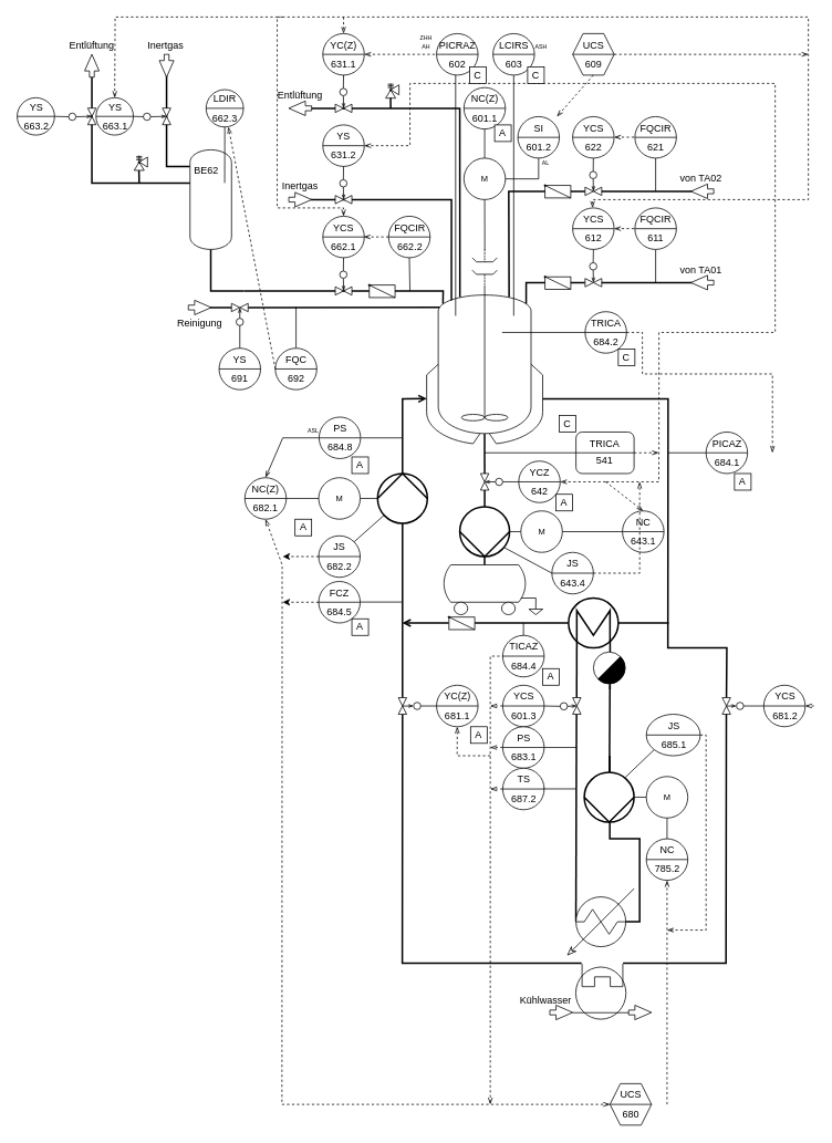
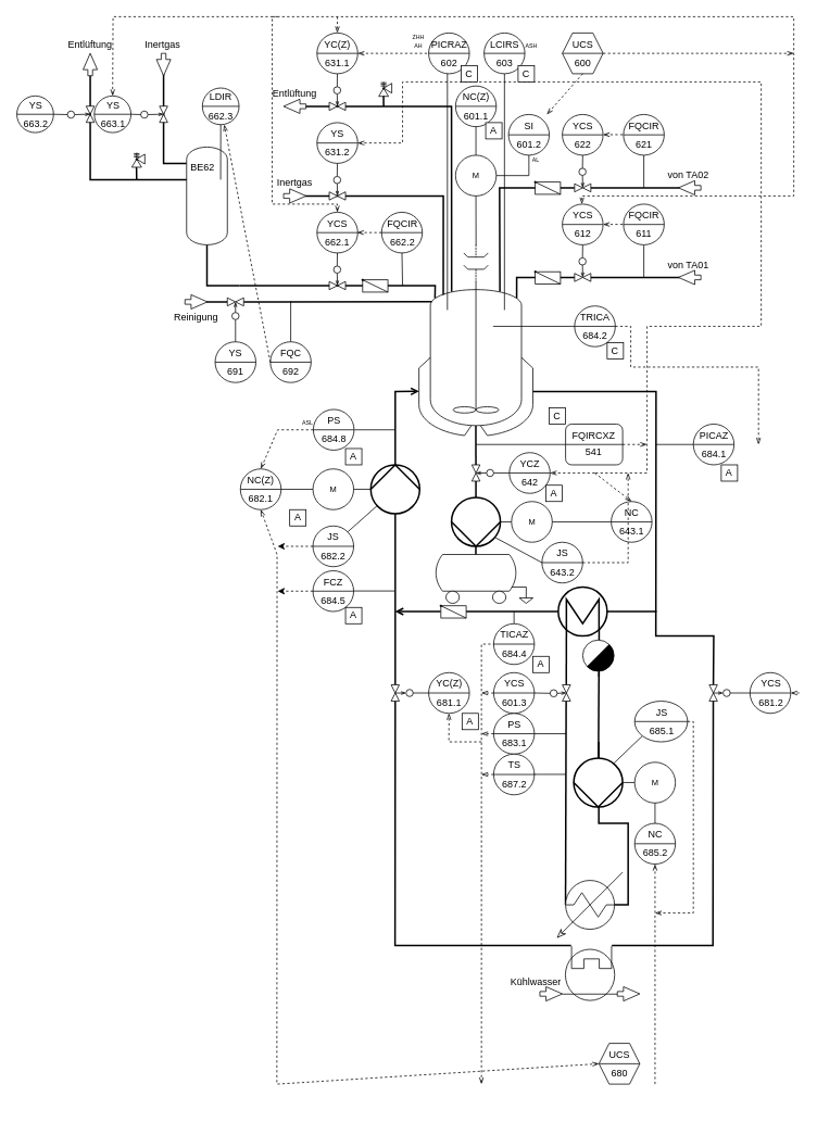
- <mxCell id="90" value="&lt;table cellpadding=&quot;4&quot; cellspacing=&quot;0&quot; border=&quot;0&quot; style=&quot;font-size:1em;width:100%;height:100%;&quot;&gt;&lt;tbody&gt;&lt;tr&gt;&lt;td&gt;UCS&lt;/td&gt;&lt;/tr&gt;&lt;tr&gt;&lt;td&gt;609&lt;/td&gt;&lt;/tr&gt;&lt;/tbody&gt;&lt;/table&gt; " style="html=1;outlineConnect=0;align=center;dashed=0;aspect=fixed;shape=mxgraph.pid2inst.compFunc;mounting=room" parent="1" vertex="1"><mxGeometry x="689.25" y="40" width="50" height="50" as="geometry" /></mxCell>
+ <mxCell id="90" value="&lt;table cellpadding=&quot;4&quot; cellspacing=&quot;0&quot; border=&quot;0&quot; style=&quot;font-size:1em;width:100%;height:100%;&quot;&gt;&lt;tbody&gt;&lt;tr&gt;&lt;td&gt;UCS&lt;/td&gt;&lt;/tr&gt;&lt;tr&gt;&lt;td&gt;600&lt;/td&gt;&lt;/tr&gt;&lt;/tbody&gt;&lt;/table&gt; " style="html=1;outlineConnect=0;align=center;dashed=0;aspect=fixed;shape=mxgraph.pid2inst.compFunc;mounting=room" parent="1" vertex="1"><mxGeometry x="689.25" y="40" width="50" height="50" as="geometry" /></mxCell>
- <mxCell id="160" value="" style="endArrow=openThin;html=1;rounded=0;dashed=0;endFill=0;entryX=0.5;entryY=0;entryDx=0;entryDy=0;exitX=0;exitY=0.5;exitDx=0;exitDy=0;" parent="1" source="157" target="18" edge="1"><mxGeometry width="50" height="50" relative="1" as="geometry"><mxPoint x="300" y="570" as="sourcePoint" /><mxPoint x="343.25" y="527" as="targetPoint" /><Array as="points"><mxPoint x="340" y="527" /></Array></mxGeometry></mxCell>
+ <mxCell id="160" value="" style="endArrow=openThin;html=1;rounded=0;dashed=1;endFill=0;entryX=0.5;entryY=0;entryDx=0;entryDy=0;exitX=0;exitY=0.5;exitDx=0;exitDy=0;" parent="1" source="157" target="18" edge="1"><mxGeometry width="50" height="50" relative="1" as="geometry"><mxPoint x="300" y="570" as="sourcePoint" /><mxPoint x="343.25" y="527" as="targetPoint" /><Array as="points"><mxPoint x="340" y="527" /></Array></mxGeometry></mxCell>
- <mxCell id="138" value="TRICA" style="text;html=1;strokeColor=none;fillColor=none;align=center;verticalAlign=middle;whiteSpace=wrap;rounded=0;" parent="135" vertex="1"><mxGeometry x="5" width="60" height="30" as="geometry" /></mxCell>
+ <mxCell id="138" value="FQIRCXZ" style="text;html=1;strokeColor=none;fillColor=none;align=center;verticalAlign=middle;whiteSpace=wrap;rounded=0;" parent="135" vertex="1"><mxGeometry x="5" width="60" height="30" as="geometry" /></mxCell>
- <mxCell id="219" value="&lt;table cellpadding=&quot;4&quot; cellspacing=&quot;0&quot; border=&quot;0&quot; style=&quot;font-size:1em;width:100%;height:100%;&quot;&gt;&lt;tbody&gt;&lt;tr&gt;&lt;td&gt;JS&lt;/td&gt;&lt;/tr&gt;&lt;tr&gt;&lt;td&gt;643.4&lt;/td&gt;&lt;/tr&gt;&lt;/tbody&gt;&lt;/table&gt; " style="html=1;outlineConnect=0;align=center;dashed=0;aspect=fixed;shape=mxgraph.pid2inst.discInst;mounting=room" parent="1" vertex="1"><mxGeometry x="664.25" y="665" width="50" height="50" as="geometry" /></mxCell>
+ <mxCell id="219" value="&lt;table cellpadding=&quot;4&quot; cellspacing=&quot;0&quot; border=&quot;0&quot; style=&quot;font-size:1em;width:100%;height:100%;&quot;&gt;&lt;tbody&gt;&lt;tr&gt;&lt;td&gt;JS&lt;/td&gt;&lt;/tr&gt;&lt;tr&gt;&lt;td&gt;643.2&lt;/td&gt;&lt;/tr&gt;&lt;/tbody&gt;&lt;/table&gt; " style="html=1;outlineConnect=0;align=center;dashed=0;aspect=fixed;shape=mxgraph.pid2inst.discInst;mounting=room" parent="1" vertex="1"><mxGeometry x="664.25" y="665" width="50" height="50" as="geometry" /></mxCell>
- <mxCell id="234" value="&lt;table cellpadding=&quot;4&quot; cellspacing=&quot;0&quot; border=&quot;0&quot; style=&quot;font-size:1em;width:100%;height:100%;&quot;&gt;&lt;tbody&gt;&lt;tr&gt;&lt;td&gt;NC&lt;/td&gt;&lt;/tr&gt;&lt;tr&gt;&lt;td&gt;785.2&lt;/td&gt;&lt;/tr&gt;&lt;/tbody&gt;&lt;/table&gt; " style="html=1;outlineConnect=0;align=center;dashed=0;aspect=fixed;shape=mxgraph.pid2inst.discInst;mounting=room" parent="1" vertex="1"><mxGeometry x="778" y="1010" width="50" height="50" as="geometry" /></mxCell>
+ <mxCell id="234" value="&lt;table cellpadding=&quot;4&quot; cellspacing=&quot;0&quot; border=&quot;0&quot; style=&quot;font-size:1em;width:100%;height:100%;&quot;&gt;&lt;tbody&gt;&lt;tr&gt;&lt;td&gt;NC&lt;/td&gt;&lt;/tr&gt;&lt;tr&gt;&lt;td&gt;685.2&lt;/td&gt;&lt;/tr&gt;&lt;/tbody&gt;&lt;/table&gt; " style="html=1;outlineConnect=0;align=center;dashed=0;aspect=fixed;shape=mxgraph.pid2inst.discInst;mounting=room" parent="1" vertex="1"><mxGeometry x="778" y="1010" width="50" height="50" as="geometry" /></mxCell>
- <mxCell id="92" value="&lt;table cellpadding=&quot;4&quot; cellspacing=&quot;0&quot; border=&quot;0&quot; style=&quot;font-size:1em;width:100%;height:100%;&quot;&gt;&lt;tbody&gt;&lt;tr&gt;&lt;td&gt;UCS&lt;/td&gt;&lt;/tr&gt;&lt;tr&gt;&lt;td&gt;680&lt;/td&gt;&lt;/tr&gt;&lt;/tbody&gt;&lt;/table&gt; " style="html=1;outlineConnect=0;align=center;dashed=0;aspect=fixed;shape=mxgraph.pid2inst.compFunc;mounting=room" parent="1" vertex="1"><mxGeometry x="734.25" y="1305" width="50" height="50" as="geometry" /></mxCell>
+ <mxCell id="92" value="&lt;table cellpadding=&quot;4&quot; cellspacing=&quot;0&quot; border=&quot;0&quot; style=&quot;font-size:1em;width:100%;height:100%;&quot;&gt;&lt;tbody&gt;&lt;tr&gt;&lt;td&gt;UCS&lt;/td&gt;&lt;/tr&gt;&lt;tr&gt;&lt;td&gt;680&lt;/td&gt;&lt;/tr&gt;&lt;/tbody&gt;&lt;/table&gt; " style="html=1;outlineConnect=0;align=center;dashed=0;aspect=fixed;shape=mxgraph.pid2inst.compFunc;mounting=room" parent="1" vertex="1"><mxGeometry x="734.25" y="1280" width="50" height="50" as="geometry" /></mxCell>
